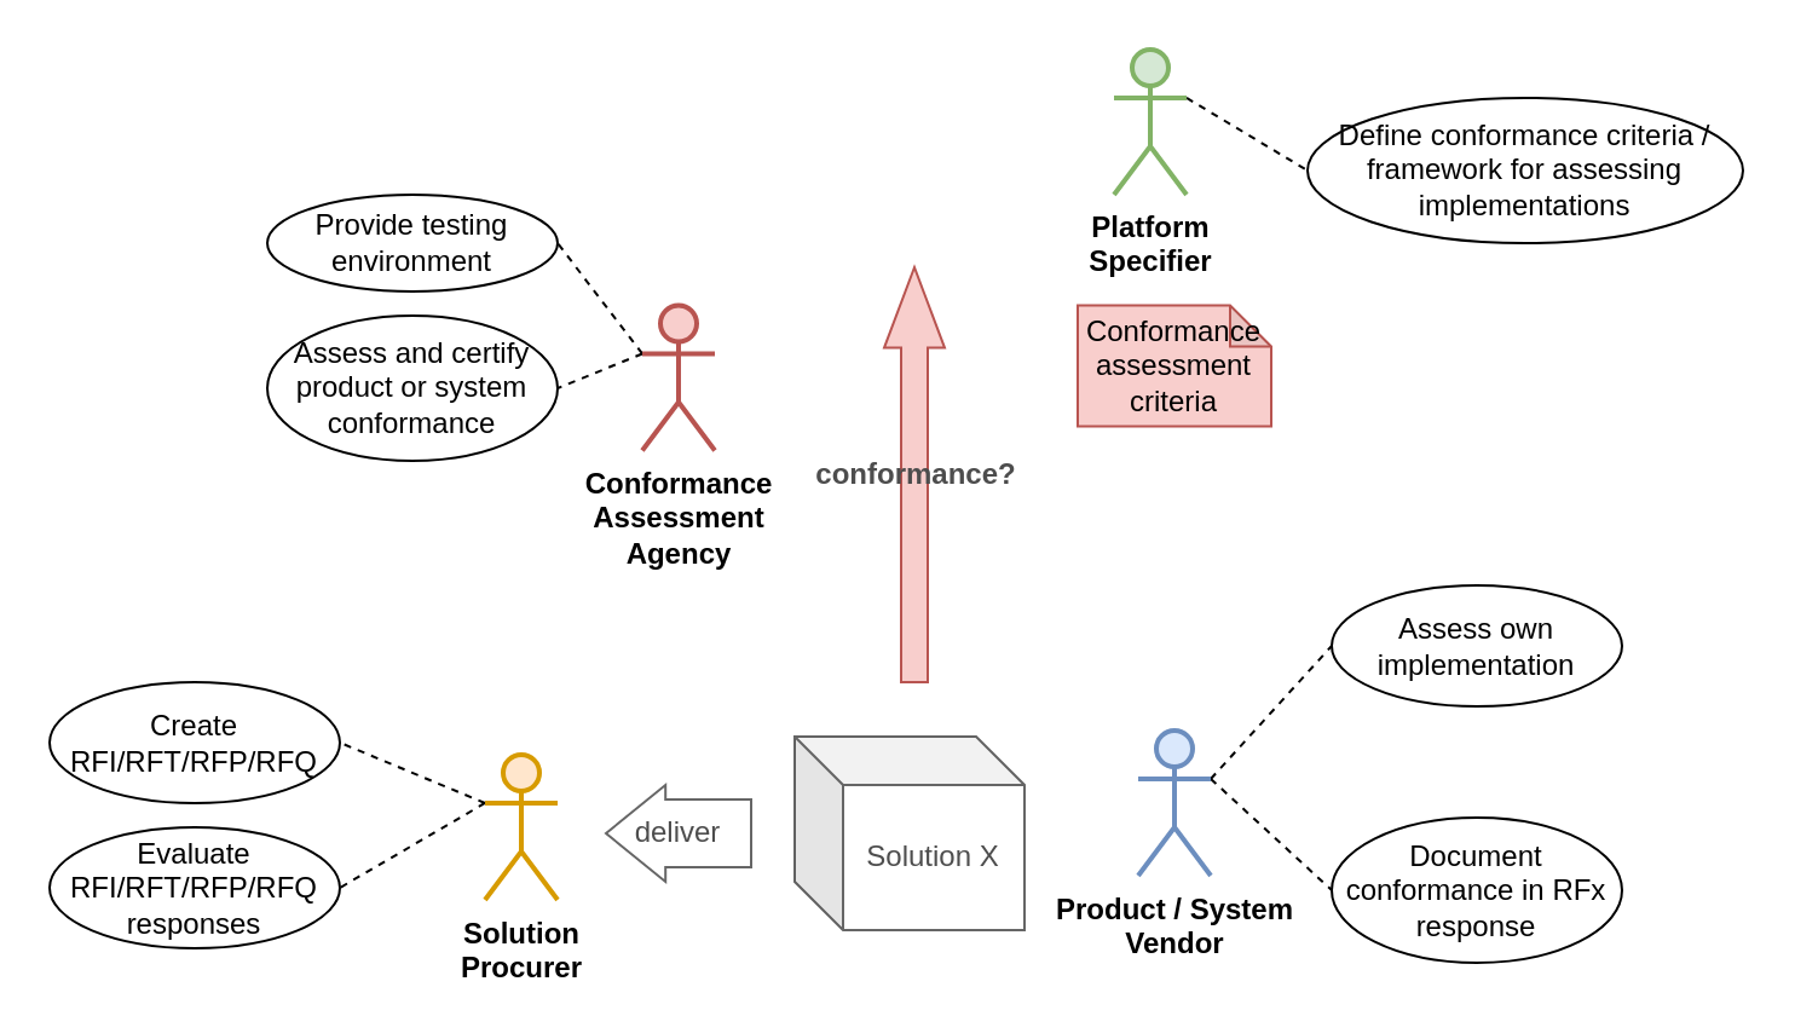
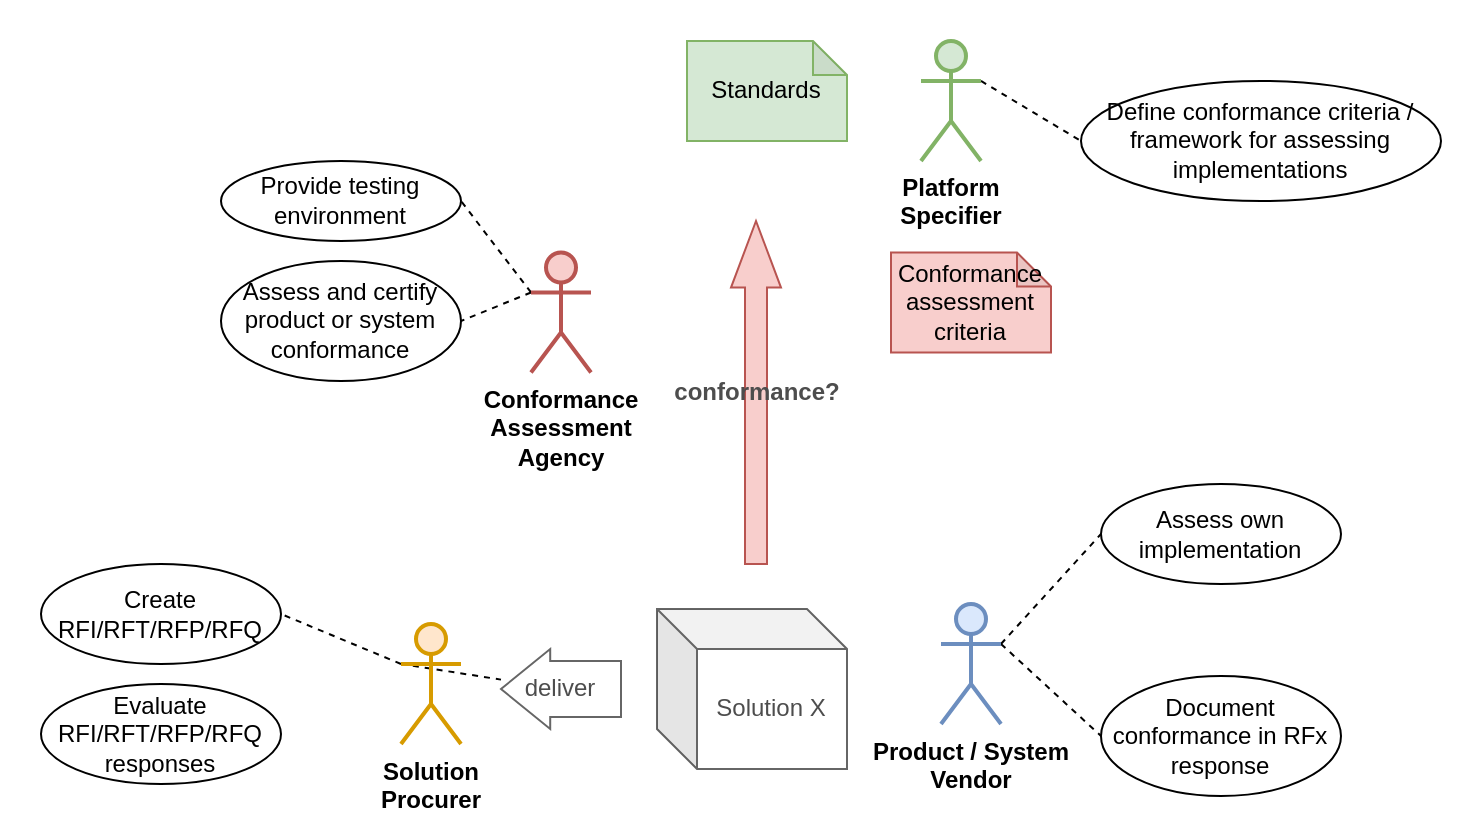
+ <mxCell id="22" value="Standards" style="shape=note;whiteSpace=wrap;html=1;backgroundOutline=1;darkOpacity=0.05;size=17;strokeColor=#82b366;fillColor=#d5e8d4;" vertex="1" parent="1"><mxGeometry x="343" y="20" width="80" height="50" as="geometry" /></mxCell>
- <mxCell id="3" style="edgeStyle=none;rounded=1;orthogonalLoop=1;jettySize=auto;html=1;exitX=0;exitY=0.333;exitDx=0;exitDy=0;exitPerimeter=0;entryX=1;entryY=0.5;entryDx=0;entryDy=0;dashed=1;endArrow=none;endFill=0;" parent="1" source="4" target="12" edge="1"><mxGeometry relative="1" as="geometry" /></mxCell>
+ <mxCell id="3" style="edgeStyle=none;rounded=1;orthogonalLoop=1;jettySize=auto;html=1;exitX=0;exitY=0.333;exitDx=0;exitDy=0;exitPerimeter=0;dashed=1;endArrow=none;endFill=0;" parent="1" source="4" target="21" edge="1"><mxGeometry relative="1" as="geometry" /></mxCell>
